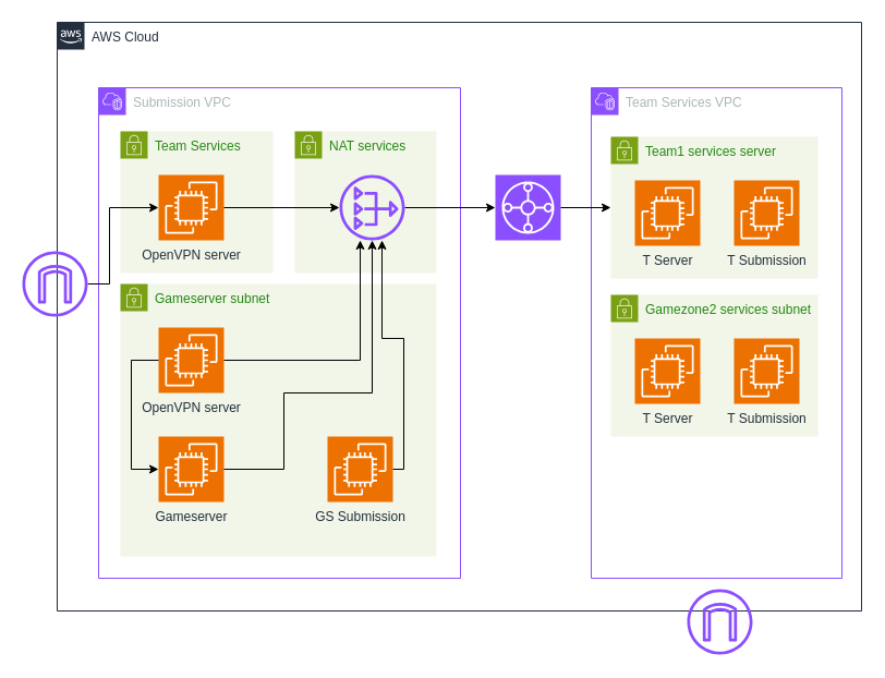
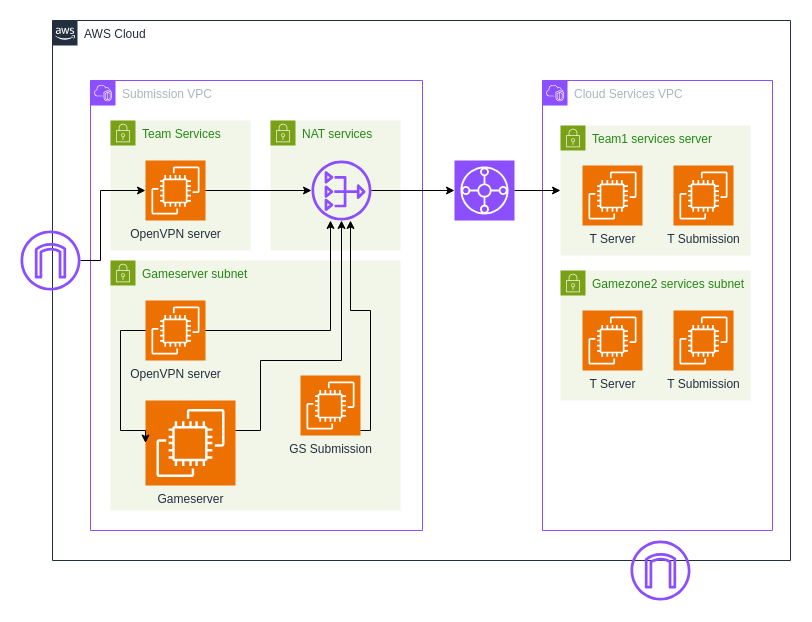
- <mxCell id="17" value="Team Services VPC" style="points=[[0,0],[0.25,0],[0.5,0],[0.75,0],[1,0],[1,0.25],[1,0.5],[1,0.75],[1,1],[0.75,1],[0.5,1],[0.25,1],[0,1],[0,0.75],[0,0.5],[0,0.25]];outlineConnect=0;gradientColor=none;html=1;whiteSpace=wrap;fontSize=12;fontStyle=0;container=1;pointerEvents=0;collapsible=0;recursiveResize=0;shape=mxgraph.aws4.group;grIcon=mxgraph.aws4.group_vpc2;strokeColor=#8C4FFF;fillColor=none;verticalAlign=top;align=left;spacingLeft=30;fontColor=#AAB7B8;dashed=0;" vertex="1" parent="2"><mxGeometry x="490" y="60" width="230" height="450" as="geometry" /></mxCell>
+ <mxCell id="17" value="Cloud Services VPC" style="points=[[0,0],[0.25,0],[0.5,0],[0.75,0],[1,0],[1,0.25],[1,0.5],[1,0.75],[1,1],[0.75,1],[0.5,1],[0.25,1],[0,1],[0,0.75],[0,0.5],[0,0.25]];outlineConnect=0;gradientColor=none;html=1;whiteSpace=wrap;fontSize=12;fontStyle=0;container=1;pointerEvents=0;collapsible=0;recursiveResize=0;shape=mxgraph.aws4.group;grIcon=mxgraph.aws4.group_vpc2;strokeColor=#8C4FFF;fillColor=none;verticalAlign=top;align=left;spacingLeft=30;fontColor=#AAB7B8;dashed=0;" vertex="1" parent="2"><mxGeometry x="490" y="60" width="230" height="450" as="geometry" /></mxCell>
- <mxCell id="8" value="Gameserver" style="sketch=0;points=[[0,0,0],[0.25,0,0],[0.5,0,0],[0.75,0,0],[1,0,0],[0,1,0],[0.25,1,0],[0.5,1,0],[0.75,1,0],[1,1,0],[0,0.25,0],[0,0.5,0],[0,0.75,0],[1,0.25,0],[1,0.5,0],[1,0.75,0]];outlineConnect=0;fontColor=#232F3E;fillColor=#ED7100;strokeColor=#ffffff;dashed=0;verticalLabelPosition=bottom;verticalAlign=top;align=center;html=1;fontSize=12;fontStyle=0;aspect=fixed;shape=mxgraph.aws4.resourceIcon;resIcon=mxgraph.aws4.ec2;" vertex="1" parent="6"><mxGeometry x="35" y="140" width="60" height="60" as="geometry" /></mxCell>
+ <mxCell id="8" value="Gameserver" style="sketch=0;points=[[0,0,0],[0.25,0,0],[0.5,0,0],[0.75,0,0],[1,0,0],[0,1,0],[0.25,1,0],[0.5,1,0],[0.75,1,0],[1,1,0],[0,0.25,0],[0,0.5,0],[0,0.75,0],[1,0.25,0],[1,0.5,0],[1,0.75,0]];outlineConnect=0;fontColor=#232F3E;fillColor=#ED7100;strokeColor=#ffffff;dashed=0;verticalLabelPosition=bottom;verticalAlign=top;align=center;html=1;fontSize=12;fontStyle=0;aspect=fixed;shape=mxgraph.aws4.resourceIcon;resIcon=mxgraph.aws4.ec2;" vertex="1" parent="6"><mxGeometry x="35" y="140" width="90" height="85" as="geometry" /></mxCell>
- <mxCell id="9" value="GS Submission" style="sketch=0;points=[[0,0,0],[0.25,0,0],[0.5,0,0],[0.75,0,0],[1,0,0],[0,1,0],[0.25,1,0],[0.5,1,0],[0.75,1,0],[1,1,0],[0,0.25,0],[0,0.5,0],[0,0.75,0],[1,0.25,0],[1,0.5,0],[1,0.75,0]];outlineConnect=0;fontColor=#232F3E;fillColor=#ED7100;strokeColor=#ffffff;dashed=0;verticalLabelPosition=bottom;verticalAlign=top;align=center;html=1;fontSize=12;fontStyle=0;aspect=fixed;shape=mxgraph.aws4.resourceIcon;resIcon=mxgraph.aws4.ec2;" vertex="1" parent="6"><mxGeometry x="190" y="140" width="60" height="60" as="geometry" /></mxCell>
+ <mxCell id="9" value="GS Submission" style="sketch=0;points=[[0,0,0],[0.25,0,0],[0.5,0,0],[0.75,0,0],[1,0,0],[0,1,0],[0.25,1,0],[0.5,1,0],[0.75,1,0],[1,1,0],[0,0.25,0],[0,0.5,0],[0,0.75,0],[1,0.25,0],[1,0.5,0],[1,0.75,0]];outlineConnect=0;fontColor=#232F3E;fillColor=#ED7100;strokeColor=#ffffff;dashed=0;verticalLabelPosition=bottom;verticalAlign=top;align=center;html=1;fontSize=12;fontStyle=0;aspect=fixed;shape=mxgraph.aws4.resourceIcon;resIcon=mxgraph.aws4.ec2;" vertex="1" parent="6"><mxGeometry x="190" y="115" width="60" height="60" as="geometry" /></mxCell>
